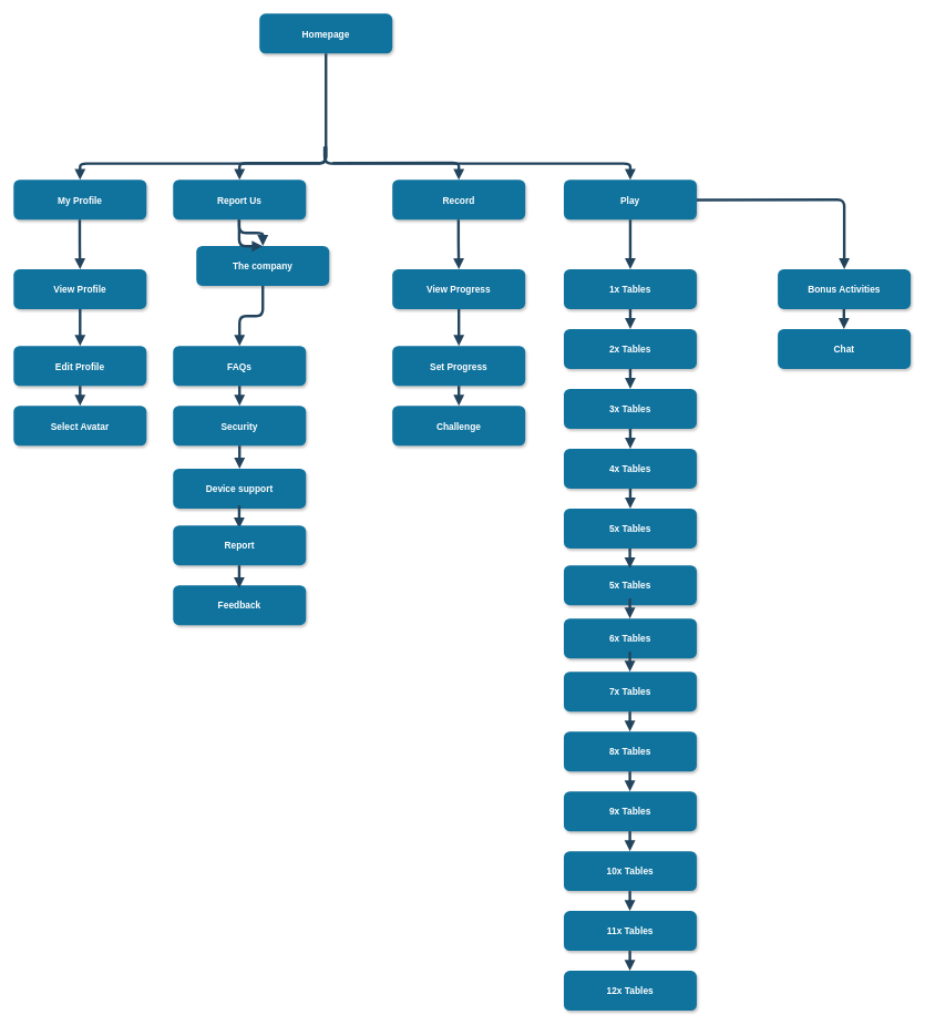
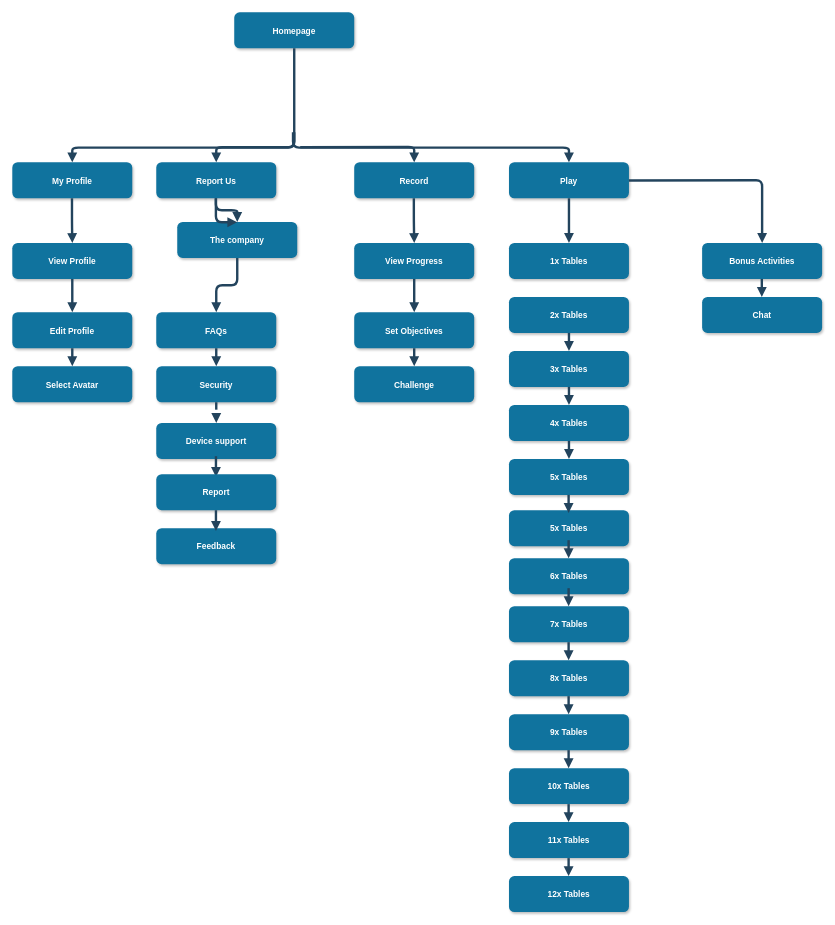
- <mxCell id="32" value="" style="edgeStyle=elbowEdgeStyle;elbow=vertical;strokeWidth=4;endArrow=block;endFill=1;fontStyle=1;strokeColor=#23445D;" parent="1" source="17" target="18" edge="1"><mxGeometry x="138" y="-25.5" width="100" height="100" as="geometry"><mxPoint x="-172" y="54.5" as="sourcePoint" /><mxPoint x="-72" y="-45.5" as="targetPoint" /></mxGeometry></mxCell>
- <mxCell id="15" value="Set Progress" style="rounded=1;fillColor=#10739E;strokeColor=none;shadow=1;gradientColor=none;fontStyle=1;fontColor=#FFFFFF;fontSize=14;" parent="1" vertex="1"><mxGeometry x="590" y="520" width="200" height="60" as="geometry" /></mxCell>
+ <mxCell id="15" value="Set Objectives" style="rounded=1;fillColor=#10739E;strokeColor=none;shadow=1;gradientColor=none;fontStyle=1;fontColor=#FFFFFF;fontSize=14;" parent="1" vertex="1"><mxGeometry x="590" y="520" width="200" height="60" as="geometry" /></mxCell>
- <mxCell id="29" value="" style="edgeStyle=elbowEdgeStyle;elbow=vertical;strokeWidth=4;endArrow=block;endFill=1;fontStyle=1;strokeColor=#23445D;" parent="1" source="12" target="13" edge="1"><mxGeometry x="90" y="20" width="100" height="100" as="geometry"><mxPoint x="-220" y="100" as="sourcePoint" /><mxPoint x="-120" y="0" as="targetPoint" /></mxGeometry></mxCell>
+ <mxCell id="29" value="" style="edgeStyle=elbowEdgeStyle;elbow=vertical;strokeWidth=4;endArrow=block;endFill=1;fontStyle=1;strokeColor=#23445D;dashed=1;" parent="1" source="12" target="13" edge="1"><mxGeometry x="90" y="20" width="100" height="100" as="geometry"><mxPoint x="-220" y="100" as="sourcePoint" /><mxPoint x="-120" y="0" as="targetPoint" /></mxGeometry></mxCell>
